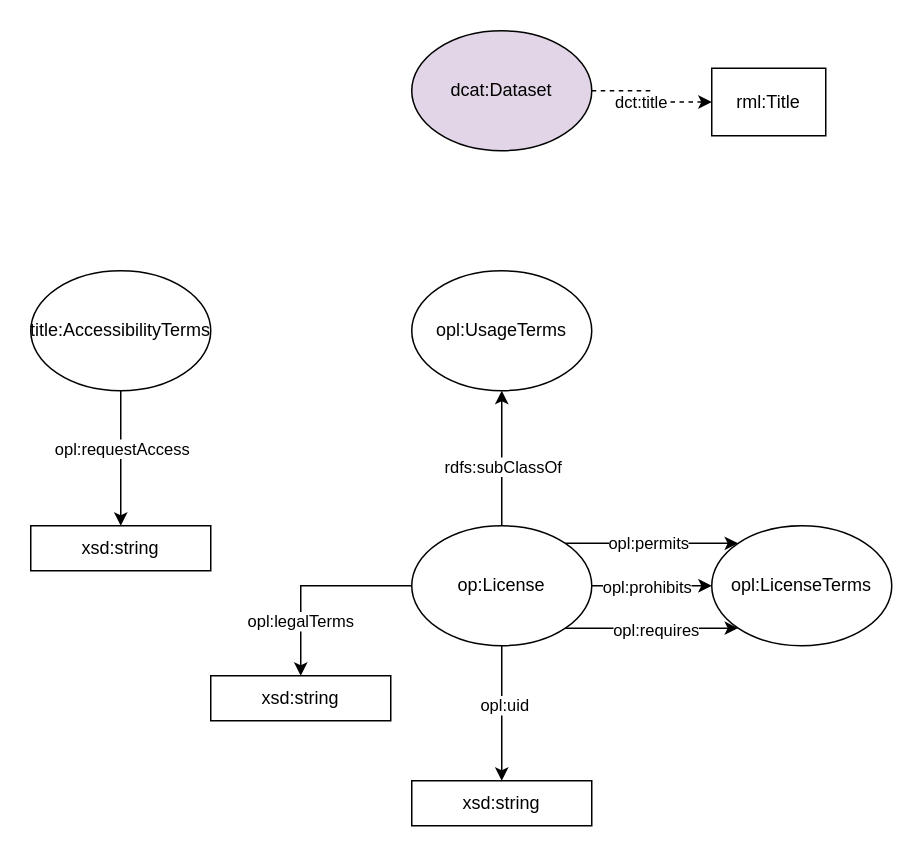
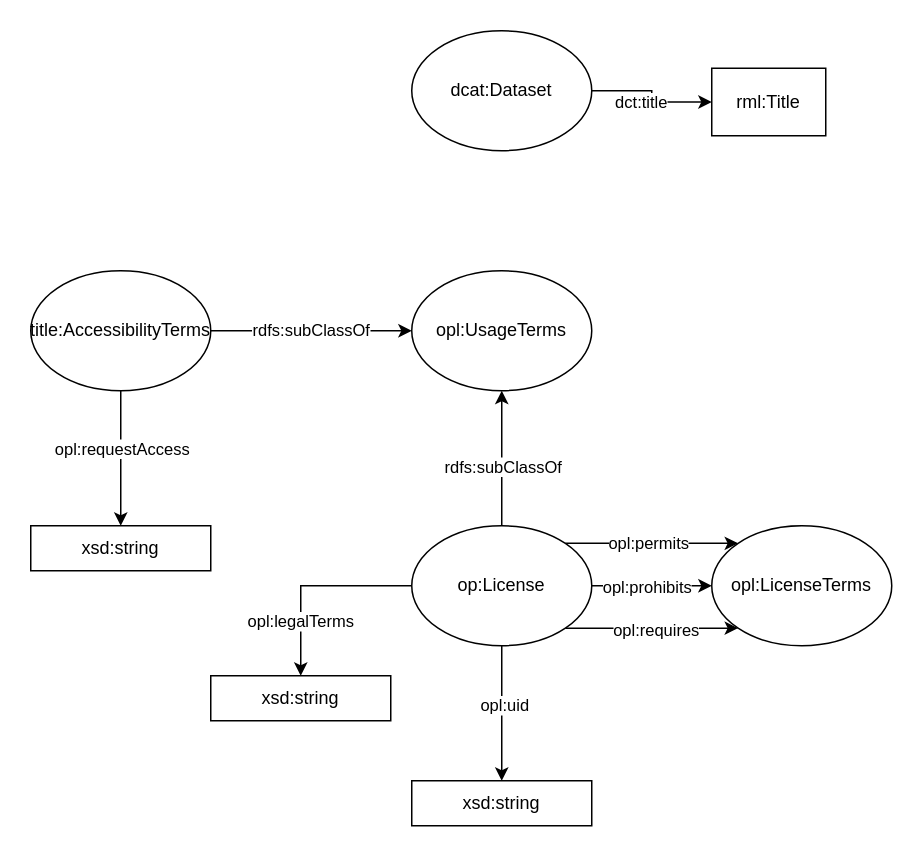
- <mxCell id="4" value="dcat:Dataset" style="ellipse;whiteSpace=wrap;html=1;fillColor=#e1d5e7;" parent="1" vertex="1"><mxGeometry x="274" y="20" width="120" height="80" as="geometry" /></mxCell>
+ <mxCell id="4" value="dcat:Dataset" style="ellipse;whiteSpace=wrap;html=1;" parent="1" vertex="1"><mxGeometry x="274" y="20" width="120" height="80" as="geometry" /></mxCell>
- <mxCell id="2" value="" style="edgeStyle=orthogonalEdgeStyle;rounded=0;orthogonalLoop=1;jettySize=auto;html=1;dashed=1;" parent="1" source="4" target="5" edge="1"><mxGeometry relative="1" as="geometry" /></mxCell>
+ <mxCell id="2" value="" style="edgeStyle=orthogonalEdgeStyle;rounded=0;orthogonalLoop=1;jettySize=auto;html=1;" parent="1" source="4" target="5" edge="1"><mxGeometry relative="1" as="geometry" /></mxCell>
+ <mxCell id="7" value="rdfs:subClassOf" style="edgeStyle=orthogonalEdgeStyle;rounded=0;orthogonalLoop=1;jettySize=auto;html=1;exitX=1;exitY=0.5;exitDx=0;exitDy=0;entryX=0;entryY=0.5;entryDx=0;entryDy=0;" parent="1" source="10" target="6" edge="1"><mxGeometry relative="1" as="geometry" /></mxCell>
